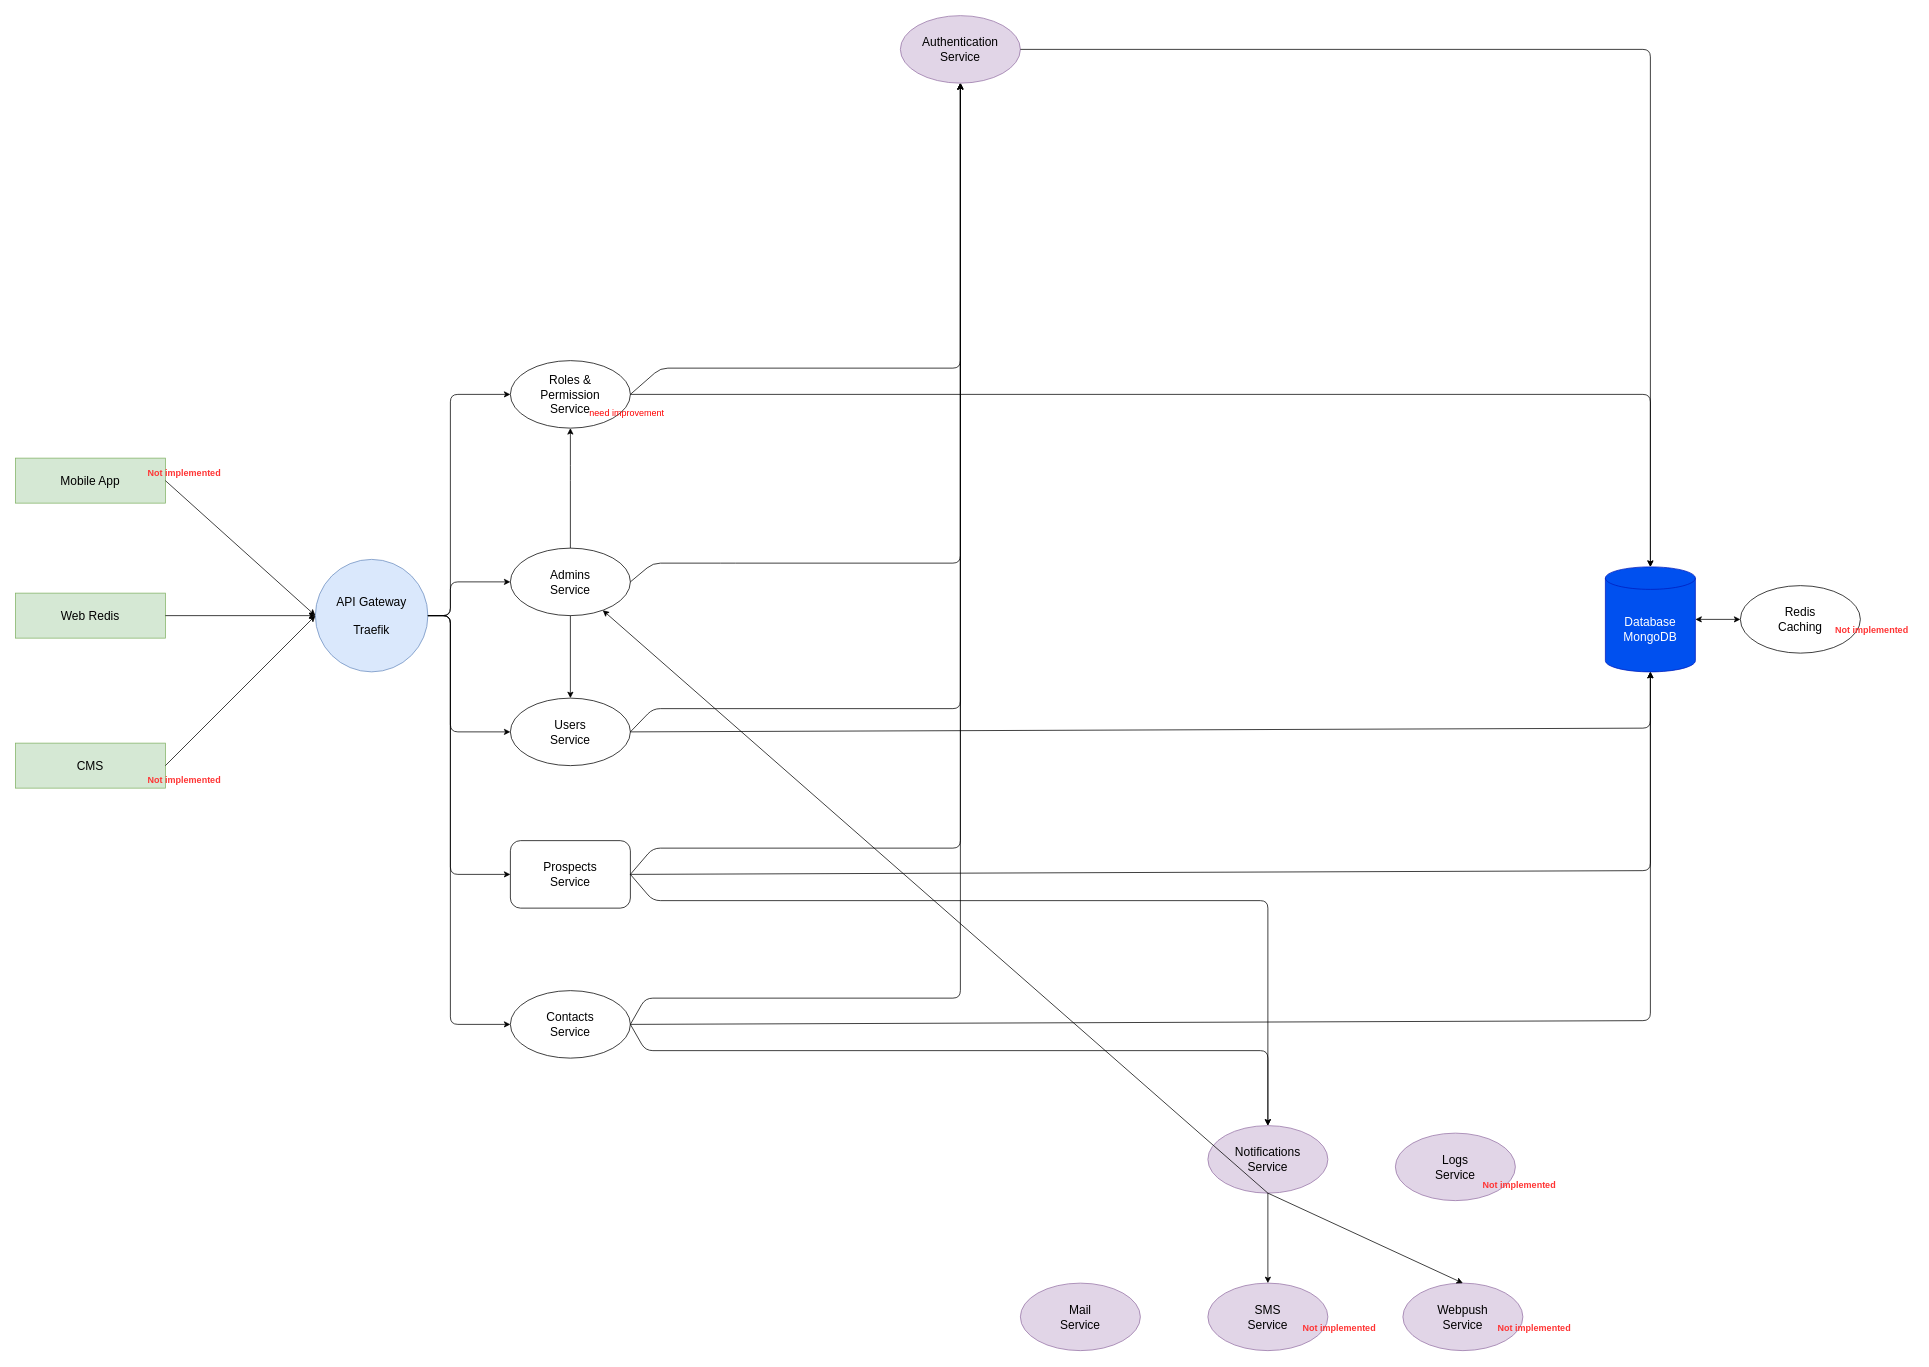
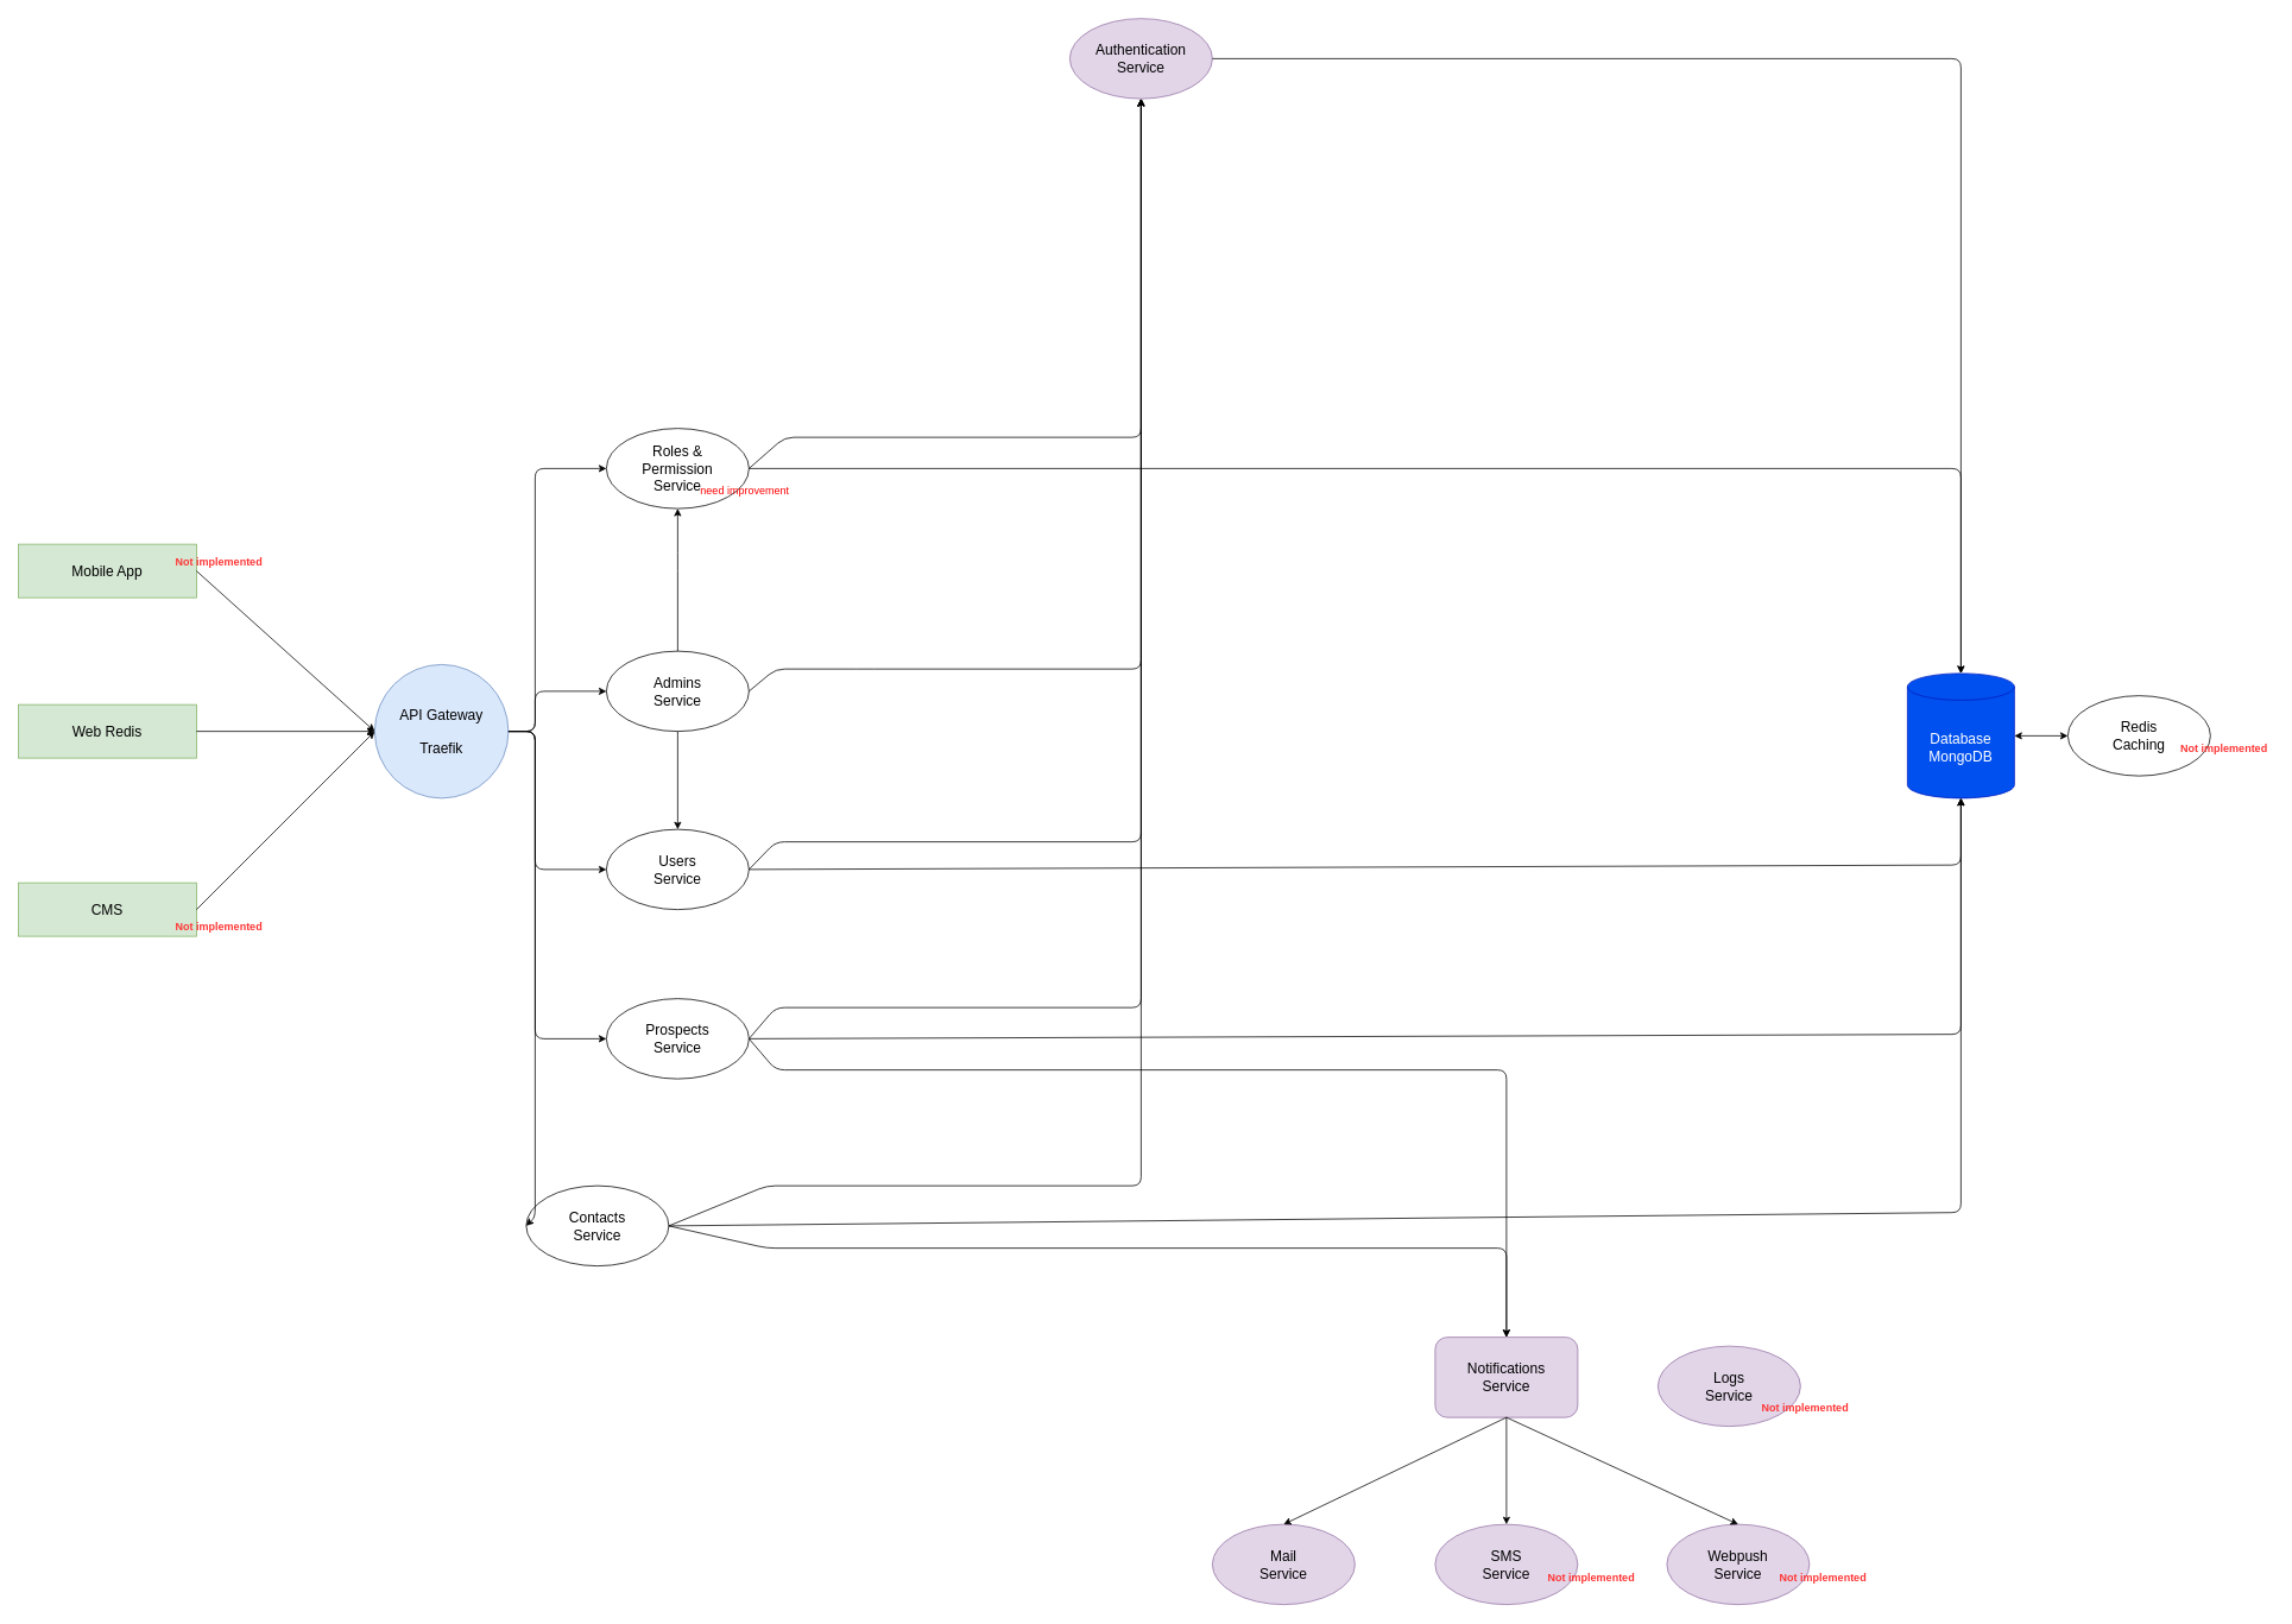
- <mxCell id="9" value="&lt;font style=&quot;font-size: 16px;&quot;&gt;Prospects&lt;br style=&quot;font-size: 16px;&quot;&gt;Service&lt;/font&gt;" style="whiteSpace=wrap;html=1;fontSize=16;rounded=1;" parent="1" vertex="1"><mxGeometry x="680" y="1120" width="160" height="90" as="geometry" /></mxCell>
+ <mxCell id="9" value="&lt;font style=&quot;font-size: 16px;&quot;&gt;Prospects&lt;br style=&quot;font-size: 16px;&quot;&gt;Service&lt;/font&gt;" style="ellipse;whiteSpace=wrap;html=1;fontSize=16;" parent="1" vertex="1"><mxGeometry x="680" y="1120" width="160" height="90" as="geometry" /></mxCell>
- <mxCell id="18" value="" style="endArrow=classic;html=1;exitX=0.5;exitY=1;exitDx=0;exitDy=0;fontSize=16;" parent="1" source="13" target="29" edge="1"><mxGeometry width="50" height="50" relative="1" as="geometry"><mxPoint x="1110" y="1440" as="sourcePoint" /><mxPoint x="1160" y="1390" as="targetPoint" /></mxGeometry></mxCell>
+ <mxCell id="18" value="" style="endArrow=classic;html=1;exitX=0.5;exitY=1;exitDx=0;exitDy=0;entryX=0.5;entryY=0;entryDx=0;entryDy=0;fontSize=16;" parent="1" source="13" target="15" edge="1"><mxGeometry width="50" height="50" relative="1" as="geometry"><mxPoint x="1110" y="1440" as="sourcePoint" /><mxPoint x="1160" y="1390" as="targetPoint" /></mxGeometry></mxCell>
- <mxCell id="21" value="&lt;font style=&quot;font-size: 16px;&quot;&gt;Contacts&lt;br style=&quot;font-size: 16px;&quot;&gt;Service&lt;/font&gt;" style="ellipse;whiteSpace=wrap;html=1;fontSize=16;" parent="1" vertex="1"><mxGeometry x="680" y="1320" width="160" height="90" as="geometry" /></mxCell>
+ <mxCell id="21" value="&lt;font style=&quot;font-size: 16px;&quot;&gt;Contacts&lt;br style=&quot;font-size: 16px;&quot;&gt;Service&lt;/font&gt;" style="ellipse;whiteSpace=wrap;html=1;fontSize=16;" parent="1" vertex="1"><mxGeometry x="590" y="1330" width="160" height="90" as="geometry" /></mxCell>
- <mxCell id="13" value="&lt;font style=&quot;font-size: 16px;&quot;&gt;Notifications&lt;br style=&quot;font-size: 16px;&quot;&gt;Service&lt;/font&gt;" style="ellipse;whiteSpace=wrap;html=1;fillColor=#e1d5e7;strokeColor=#9673a6;fontSize=16;" parent="1" vertex="1"><mxGeometry x="1610" y="1500" width="160" height="90" as="geometry" /></mxCell>
+ <mxCell id="13" value="&lt;font style=&quot;font-size: 16px;&quot;&gt;Notifications&lt;br style=&quot;font-size: 16px;&quot;&gt;Service&lt;/font&gt;" style="whiteSpace=wrap;html=1;fillColor=#e1d5e7;strokeColor=#9673a6;fontSize=16;rounded=1;" parent="1" vertex="1"><mxGeometry x="1610" y="1500" width="160" height="90" as="geometry" /></mxCell>
